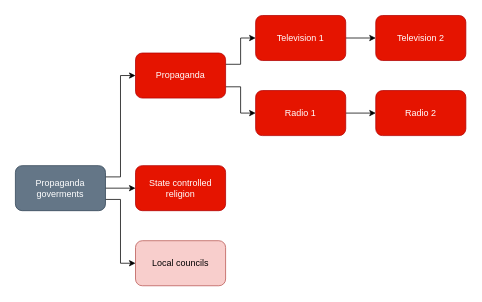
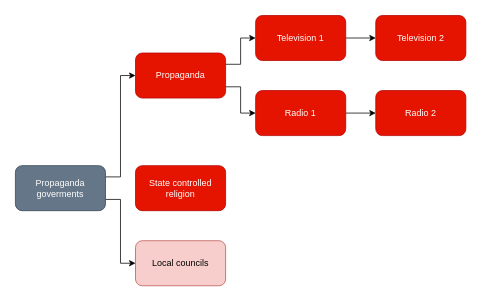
- <mxCell id="3" style="edgeStyle=orthogonalEdgeStyle;rounded=0;orthogonalLoop=1;jettySize=auto;html=1;exitX=1;exitY=0.5;exitDx=0;exitDy=0;entryX=0;entryY=0.5;entryDx=0;entryDy=0;" parent="1" source="5" target="15" edge="1"><mxGeometry relative="1" as="geometry" /></mxCell>
